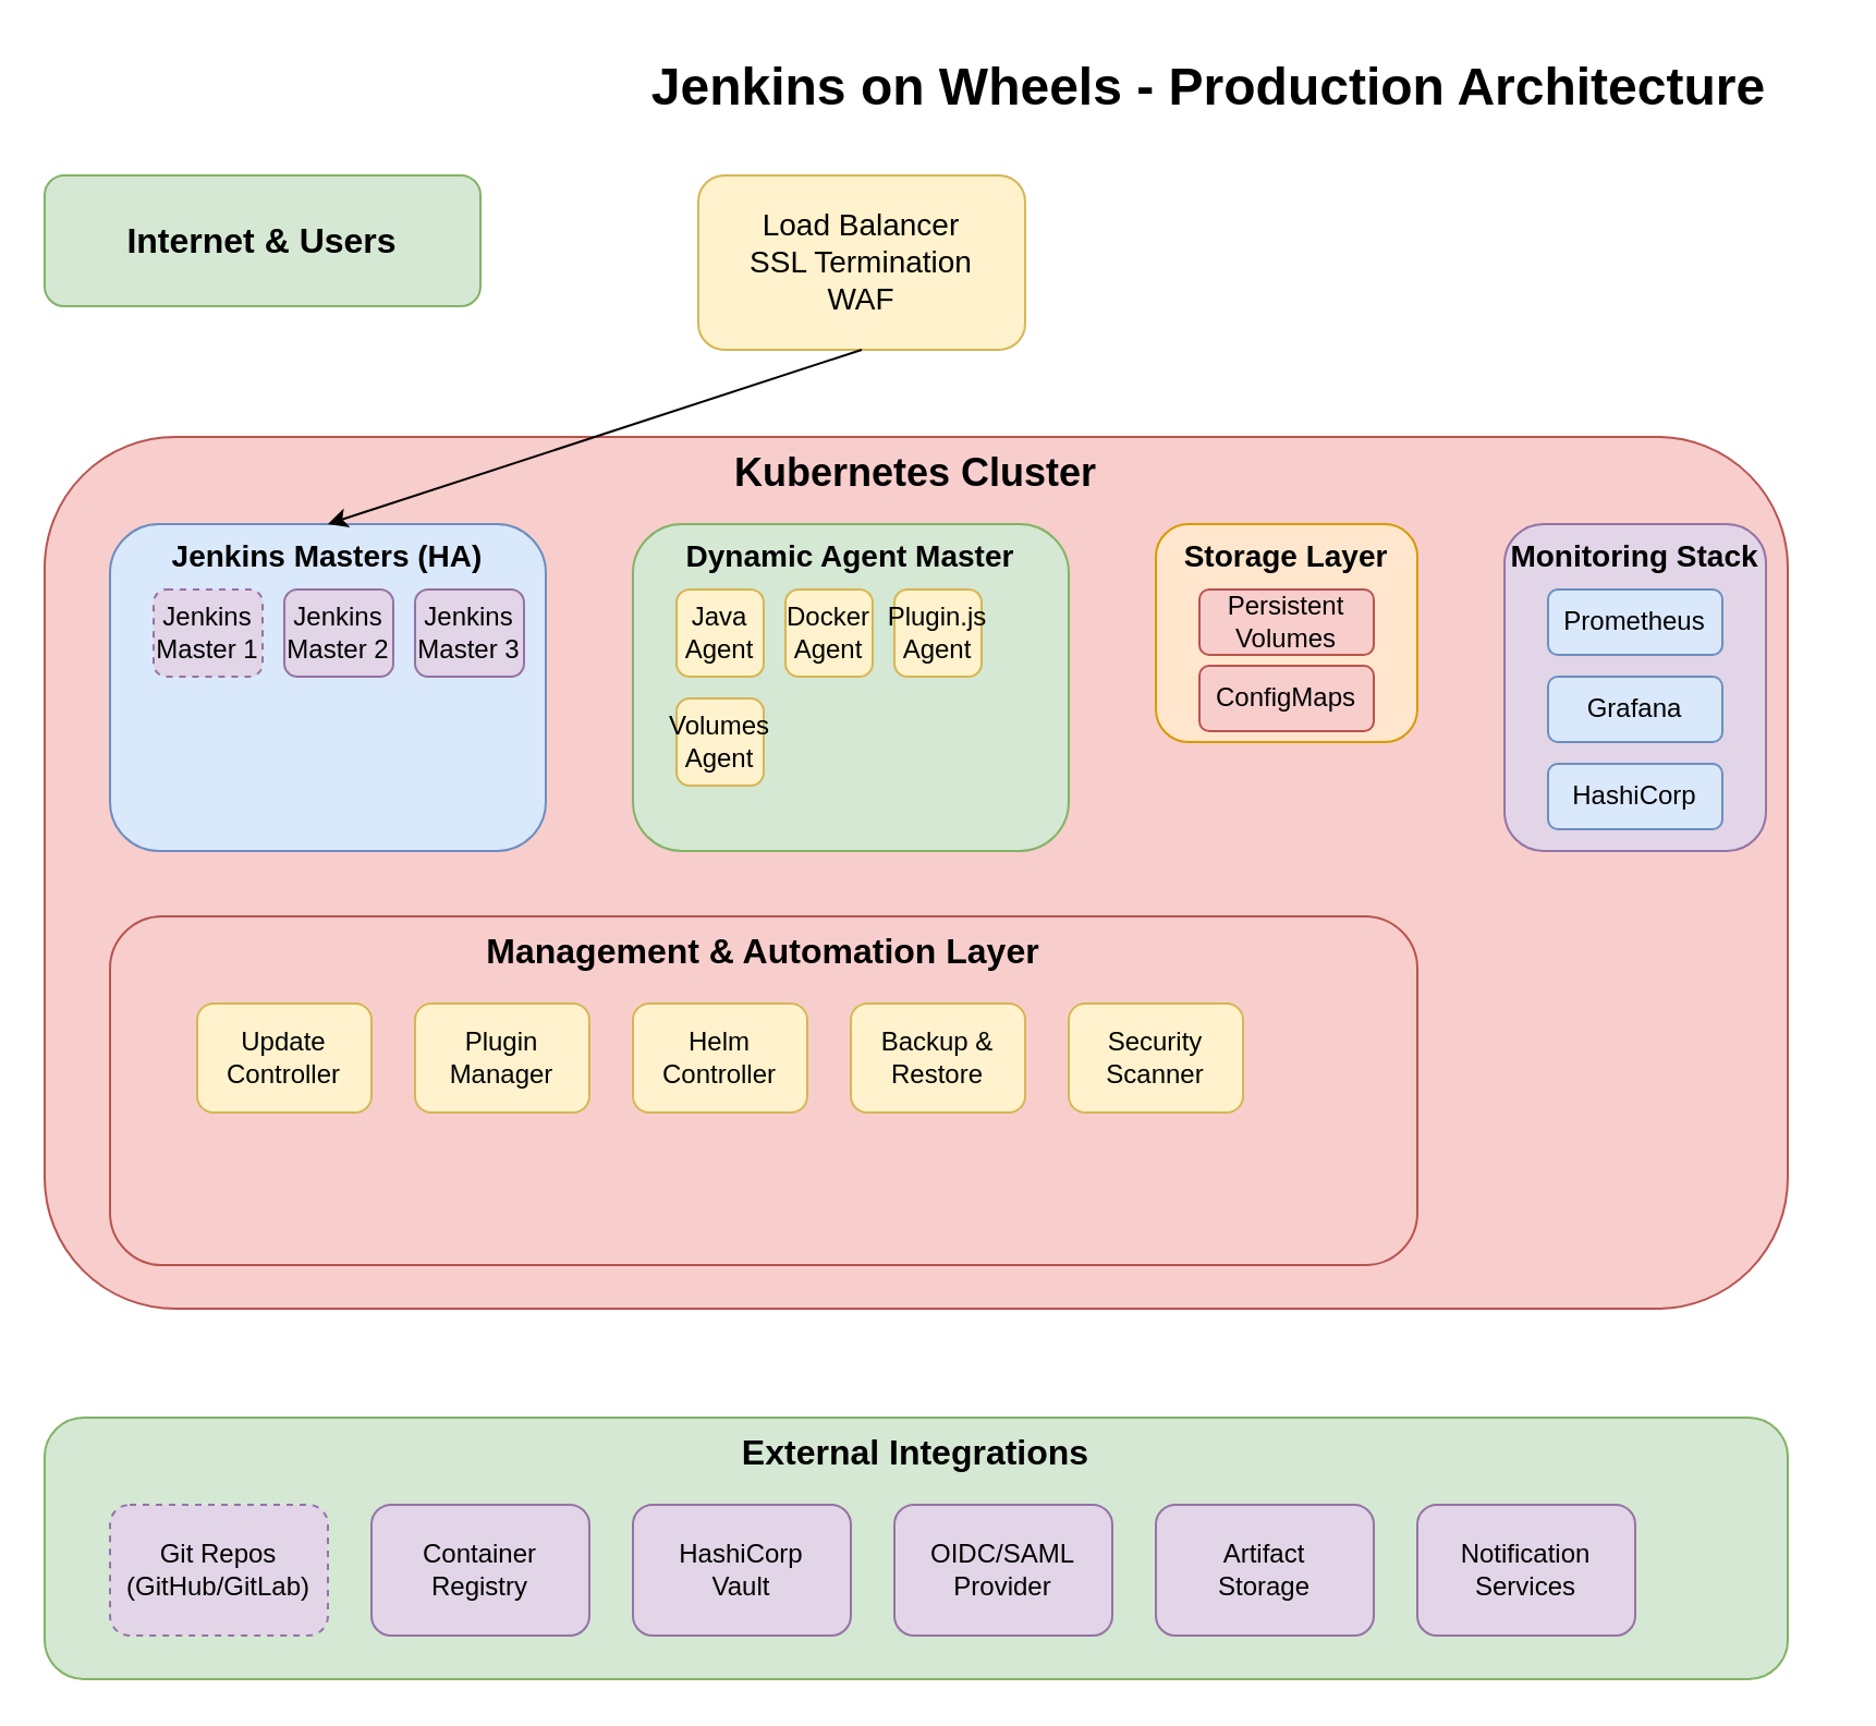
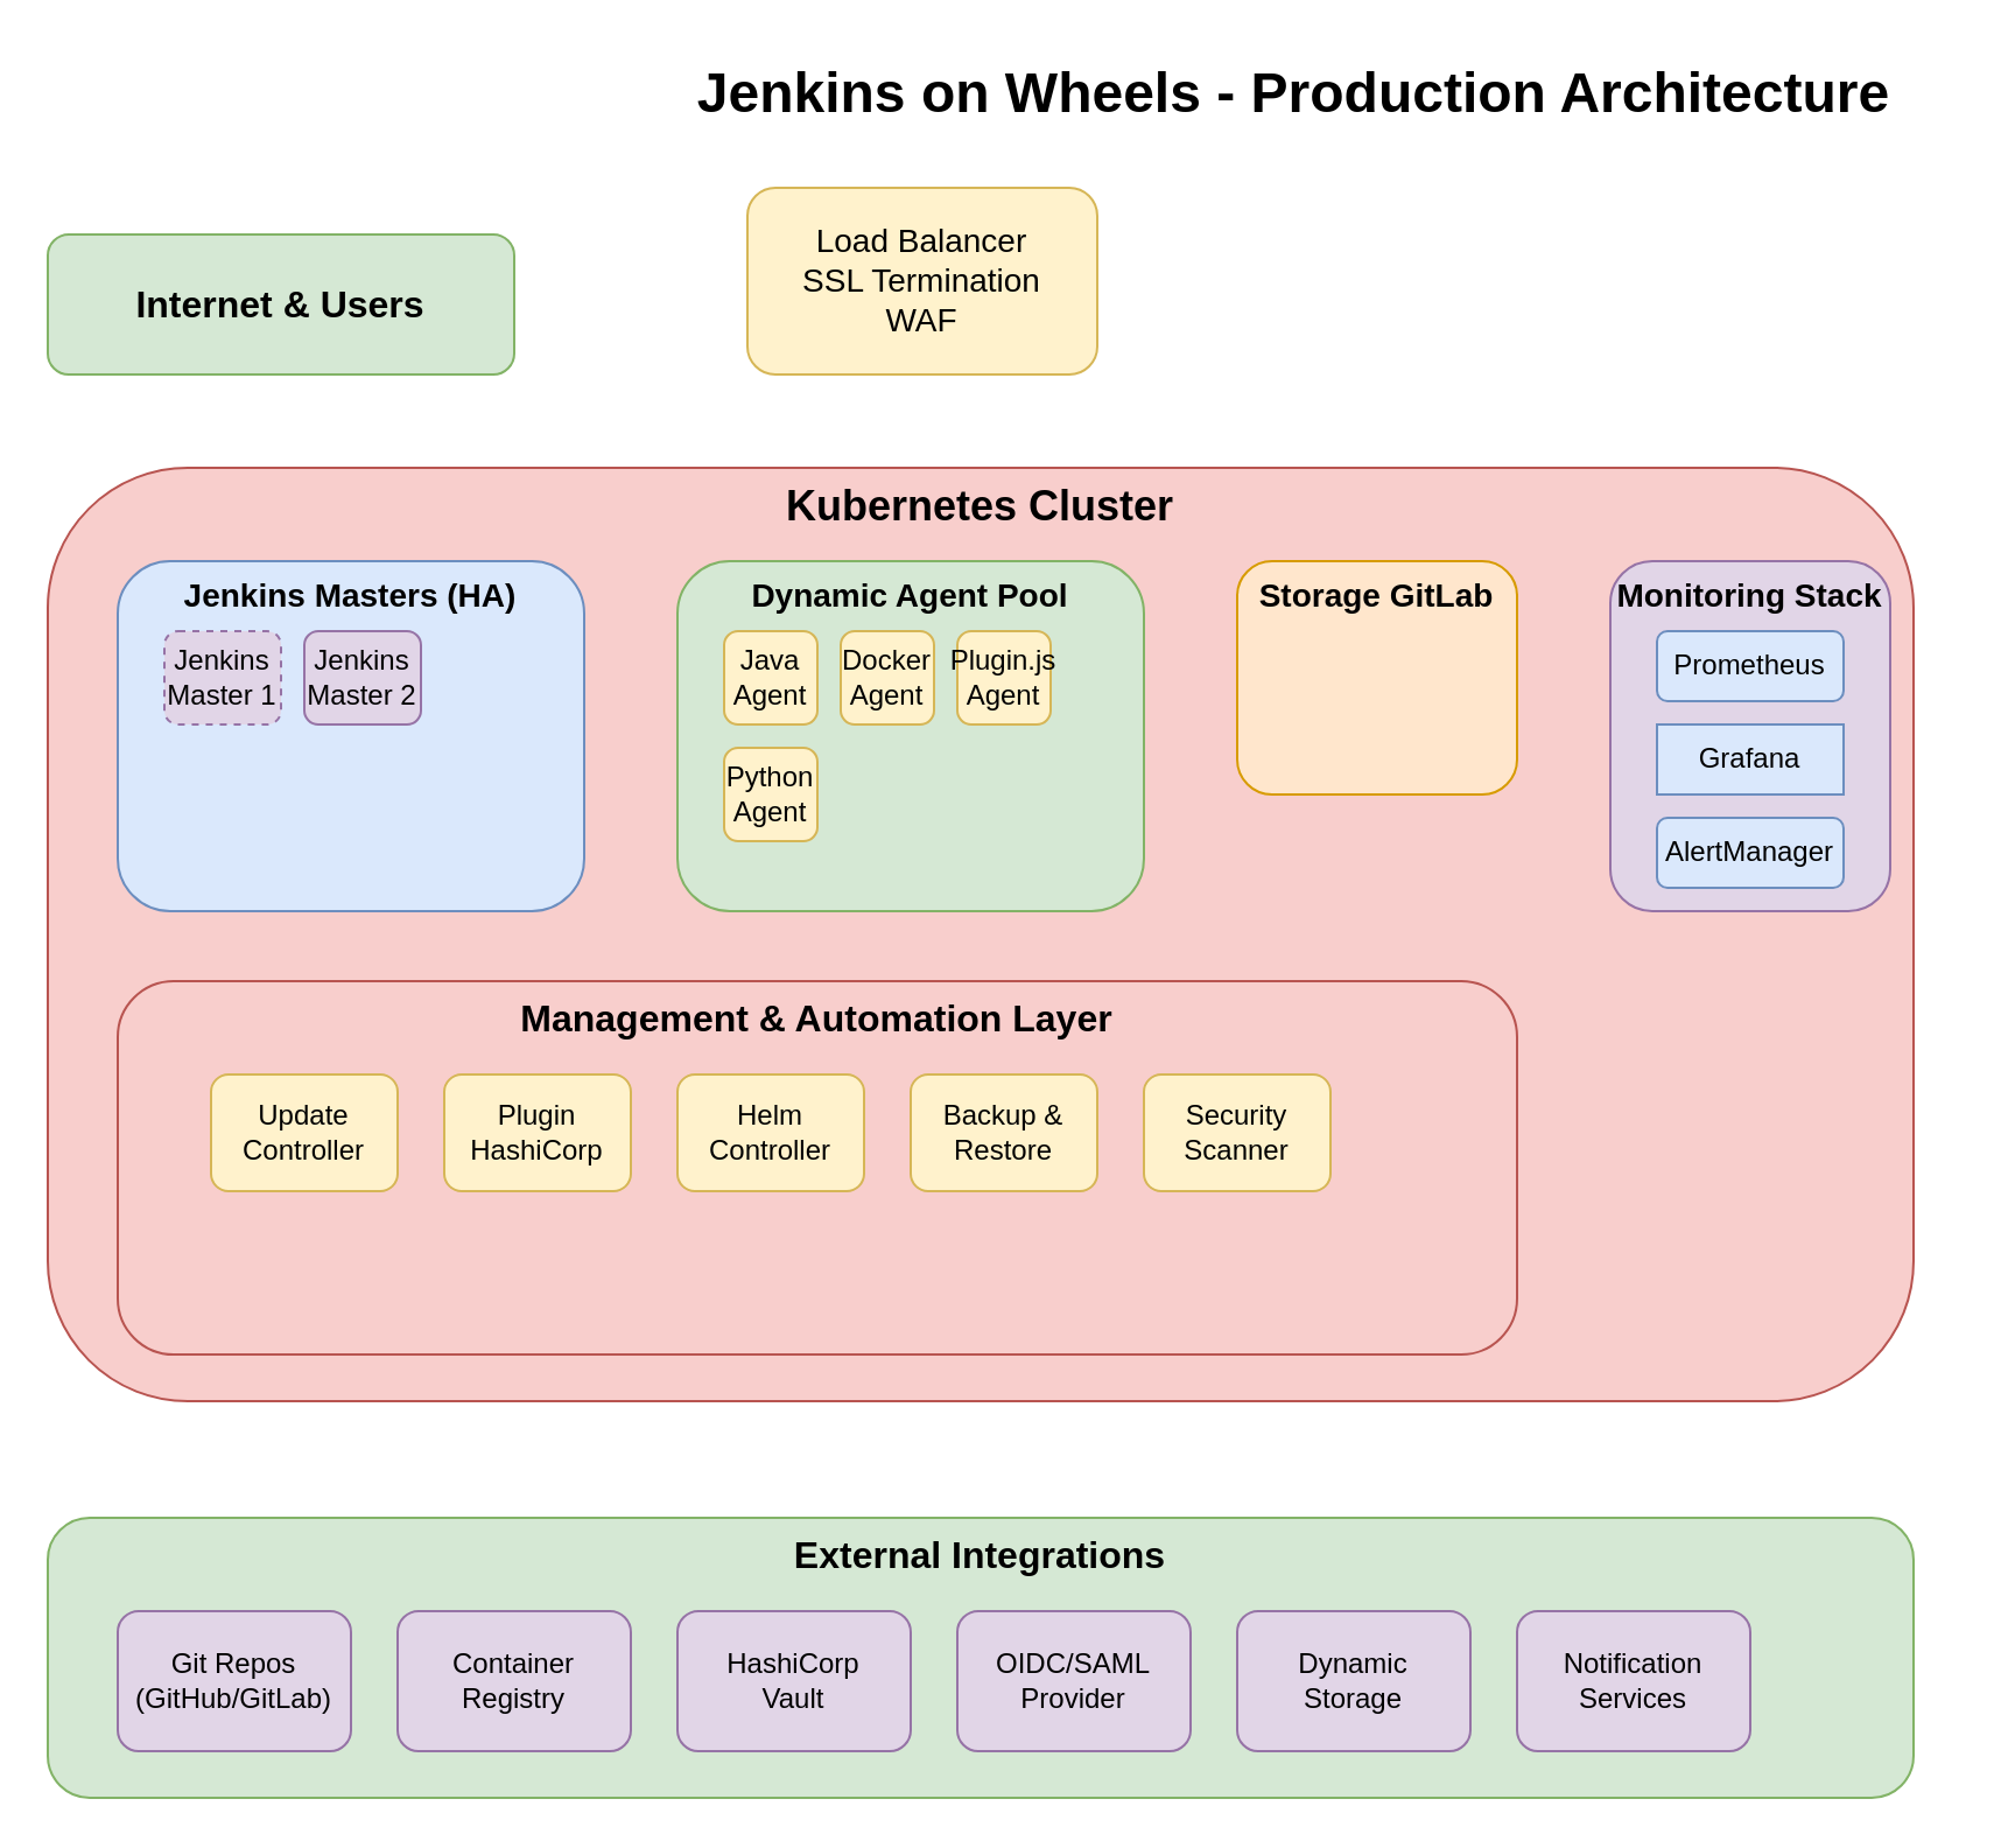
- <mxCell id="3" value="Internet &amp; Users" style="rounded=1;whiteSpace=wrap;html=1;fillColor=#d5e8d4;strokeColor=#82b366;fontSize=16;fontStyle=1;" vertex="1" parent="1"><mxGeometry x="20" y="80" width="200" height="60" as="geometry" /></mxCell>
+ <mxCell id="3" value="Internet &amp; Users" style="rounded=1;whiteSpace=wrap;html=1;fillColor=#d5e8d4;strokeColor=#82b366;fontSize=16;fontStyle=1;" vertex="1" parent="1"><mxGeometry x="20" y="100" width="200" height="60" as="geometry" /></mxCell>
- <mxCell id="35" value="" style="endArrow=classic;html=1;rounded=0;exitX=0.5;exitY=1;exitDx=0;exitDy=0;entryX=0.5;entryY=0;entryDx=0;entryDy=0;" edge="1" parent="1" source="4" target="6"><mxGeometry width="50" height="50" relative="1" as="geometry"><mxPoint x="370" y="400" as="sourcePoint" /><mxPoint x="420" y="350" as="targetPoint" /></mxGeometry></mxCell>
- <mxCell id="10" value="Dynamic Agent Master" style="rounded=1;whiteSpace=wrap;html=1;fillColor=#d5e8d4;strokeColor=#82b366;fontSize=14;fontStyle=1;verticalAlign=top;" vertex="1" parent="1"><mxGeometry x="290" y="240" width="200" height="150" as="geometry" /></mxCell>
+ <mxCell id="10" value="Dynamic Agent Pool" style="rounded=1;whiteSpace=wrap;html=1;fillColor=#d5e8d4;strokeColor=#82b366;fontSize=14;fontStyle=1;verticalAlign=top;" vertex="1" parent="1"><mxGeometry x="290" y="240" width="200" height="150" as="geometry" /></mxCell>
- <mxCell id="15" value="Storage Layer" style="rounded=1;whiteSpace=wrap;html=1;fillColor=#ffe6cc;strokeColor=#d79b00;fontSize=14;fontStyle=1;verticalAlign=top;" vertex="1" parent="1"><mxGeometry x="530" y="240" width="120" height="100" as="geometry" /></mxCell>
+ <mxCell id="15" value="Storage GitLab" style="rounded=1;whiteSpace=wrap;html=1;fillColor=#ffe6cc;strokeColor=#d79b00;fontSize=14;fontStyle=1;verticalAlign=top;" vertex="1" parent="1"><mxGeometry x="530" y="240" width="120" height="100" as="geometry" /></mxCell>
- <mxCell id="16" value="Persistent&#10;Volumes" style="rounded=1;whiteSpace=wrap;html=1;fillColor=#f8cecc;strokeColor=#b85450;" vertex="1" parent="1"><mxGeometry x="550" y="270" width="80" height="30" as="geometry" /></mxCell>
- <mxCell id="9" value="Jenkins&#10;Master 3" style="rounded=1;whiteSpace=wrap;html=1;fillColor=#e1d5e7;strokeColor=#9673a6;" vertex="1" parent="1"><mxGeometry x="190" y="270" width="50" height="40" as="geometry" /></mxCell>
- <mxCell id="17" value="ConfigMaps" style="rounded=1;whiteSpace=wrap;html=1;fillColor=#f8cecc;strokeColor=#b85450;" vertex="1" parent="1"><mxGeometry x="550" y="305" width="80" height="30" as="geometry" /></mxCell>
- <mxCell id="20" value="Grafana" style="rounded=1;whiteSpace=wrap;html=1;fillColor=#dae8fc;strokeColor=#6c8ebf;" vertex="1" parent="1"><mxGeometry x="710" y="310" width="80" height="30" as="geometry" /></mxCell>
+ <mxCell id="20" value="Grafana" style="whiteSpace=wrap;html=1;fillColor=#dae8fc;strokeColor=#6c8ebf;rounded=0;" vertex="1" parent="1"><mxGeometry x="710" y="310" width="80" height="30" as="geometry" /></mxCell>
- <mxCell id="14" value="Volumes&#10;Agent" style="rounded=1;whiteSpace=wrap;html=1;fillColor=#fff2cc;strokeColor=#d6b656;" vertex="1" parent="1"><mxGeometry x="310" y="320" width="40" height="40" as="geometry" /></mxCell>
+ <mxCell id="14" value="Python&#10;Agent" style="rounded=1;whiteSpace=wrap;html=1;fillColor=#fff2cc;strokeColor=#d6b656;" vertex="1" parent="1"><mxGeometry x="310" y="320" width="40" height="40" as="geometry" /></mxCell>
- <mxCell id="21" value="HashiCorp" style="rounded=1;whiteSpace=wrap;html=1;fillColor=#dae8fc;strokeColor=#6c8ebf;" vertex="1" parent="1"><mxGeometry x="710" y="350" width="80" height="30" as="geometry" /></mxCell>
+ <mxCell id="21" value="AlertManager" style="rounded=1;whiteSpace=wrap;html=1;fillColor=#dae8fc;strokeColor=#6c8ebf;" vertex="1" parent="1"><mxGeometry x="710" y="350" width="80" height="30" as="geometry" /></mxCell>
- <mxCell id="24" value="Plugin&#10;Manager" style="rounded=1;whiteSpace=wrap;html=1;fillColor=#fff2cc;strokeColor=#d6b656;" vertex="1" parent="1"><mxGeometry x="190" y="460" width="80" height="50" as="geometry" /></mxCell>
+ <mxCell id="24" value="Plugin&#10;HashiCorp" style="rounded=1;whiteSpace=wrap;html=1;fillColor=#fff2cc;strokeColor=#d6b656;" vertex="1" parent="1"><mxGeometry x="190" y="460" width="80" height="50" as="geometry" /></mxCell>
- <mxCell id="29" value="Git Repos&#10;(GitHub/GitLab)" style="rounded=1;whiteSpace=wrap;html=1;fillColor=#e1d5e7;strokeColor=#9673a6;dashed=1;" vertex="1" parent="1"><mxGeometry x="50" y="690" width="100" height="60" as="geometry" /></mxCell>
+ <mxCell id="29" value="Git Repos&#10;(GitHub/GitLab)" style="rounded=1;whiteSpace=wrap;html=1;fillColor=#e1d5e7;strokeColor=#9673a6;" vertex="1" parent="1"><mxGeometry x="50" y="690" width="100" height="60" as="geometry" /></mxCell>
- <mxCell id="33" value="Artifact&#10;Storage" style="rounded=1;whiteSpace=wrap;html=1;fillColor=#e1d5e7;strokeColor=#9673a6;" vertex="1" parent="1"><mxGeometry x="530" y="690" width="100" height="60" as="geometry" /></mxCell>
+ <mxCell id="33" value="Dynamic&#10;Storage" style="rounded=1;whiteSpace=wrap;html=1;fillColor=#e1d5e7;strokeColor=#9673a6;" vertex="1" parent="1"><mxGeometry x="530" y="690" width="100" height="60" as="geometry" /></mxCell>
